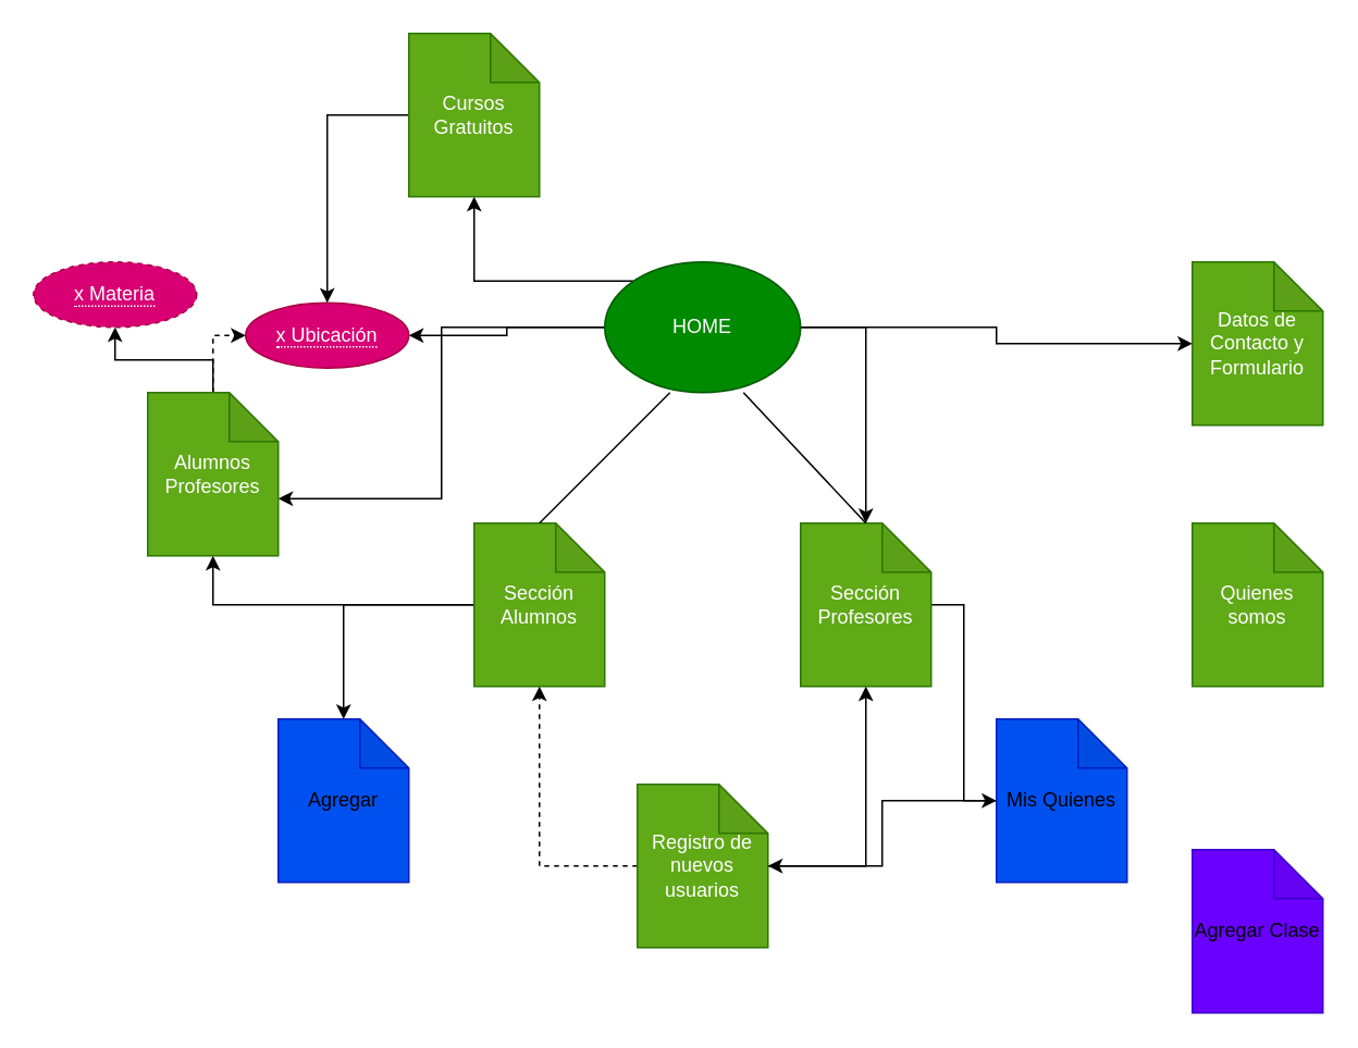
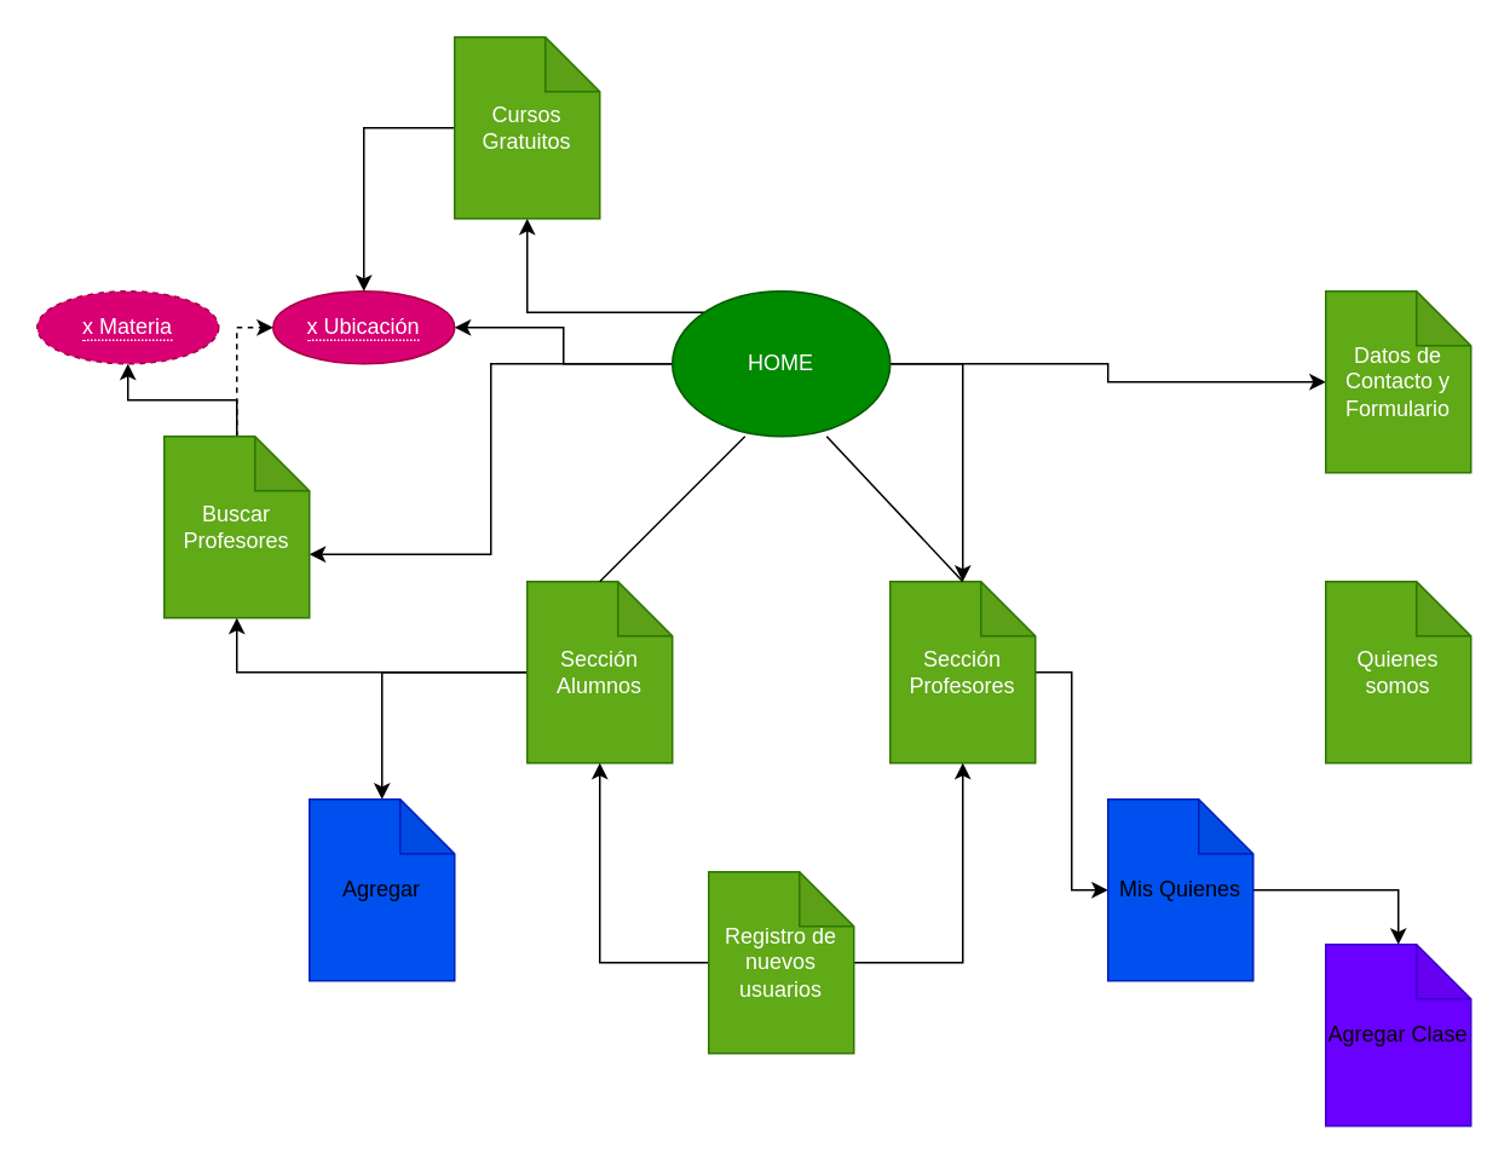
- <mxCell id="26" value="&lt;span style=&quot;border-bottom: 1px dotted&quot;&gt;x Ubicación&lt;/span&gt;" style="ellipse;whiteSpace=wrap;html=1;align=center;fillColor=#d80073;fontColor=#ffffff;strokeColor=#A50040;" parent="1" vertex="1"><mxGeometry x="150" y="185" width="100" height="40" as="geometry" /></mxCell>
+ <mxCell id="26" value="&lt;span style=&quot;border-bottom: 1px dotted&quot;&gt;x Ubicación&lt;/span&gt;" style="ellipse;whiteSpace=wrap;html=1;align=center;fillColor=#d80073;fontColor=#ffffff;strokeColor=#A50040;" parent="1" vertex="1"><mxGeometry x="150" y="160" width="100" height="40" as="geometry" /></mxCell>
- <mxCell id="24" value="Alumnos Profesores" style="shape=note;whiteSpace=wrap;html=1;backgroundOutline=1;darkOpacity=0.05;fillColor=#60a917;fontColor=#ffffff;strokeColor=#2D7600;" parent="1" vertex="1"><mxGeometry x="90" y="240" width="80" height="100" as="geometry" /></mxCell>
+ <mxCell id="24" value="Buscar Profesores" style="shape=note;whiteSpace=wrap;html=1;backgroundOutline=1;darkOpacity=0.05;fillColor=#60a917;fontColor=#ffffff;strokeColor=#2D7600;" parent="1" vertex="1"><mxGeometry x="90" y="240" width="80" height="100" as="geometry" /></mxCell>
- <mxCell id="18" style="edgeStyle=orthogonalEdgeStyle;rounded=0;orthogonalLoop=1;jettySize=auto;html=1;" parent="1" source="19" target="17" edge="1"><mxGeometry relative="1" as="geometry" /></mxCell>
+ <mxCell id="18" style="edgeStyle=orthogonalEdgeStyle;rounded=0;orthogonalLoop=1;jettySize=auto;html=1;entryX=0.5;entryY=0;entryDx=0;entryDy=0;entryPerimeter=0;" parent="1" source="19" target="20" edge="1"><mxGeometry relative="1" as="geometry" /></mxCell>
- <mxCell id="16" style="edgeStyle=orthogonalEdgeStyle;rounded=0;orthogonalLoop=1;jettySize=auto;html=1;entryX=0.5;entryY=1;entryDx=0;entryDy=0;entryPerimeter=0;dashed=1;" parent="1" source="17" target="14" edge="1"><mxGeometry relative="1" as="geometry" /></mxCell>
+ <mxCell id="16" style="edgeStyle=orthogonalEdgeStyle;rounded=0;orthogonalLoop=1;jettySize=auto;html=1;entryX=0.5;entryY=1;entryDx=0;entryDy=0;entryPerimeter=0;" parent="1" source="17" target="14" edge="1"><mxGeometry relative="1" as="geometry" /></mxCell>
